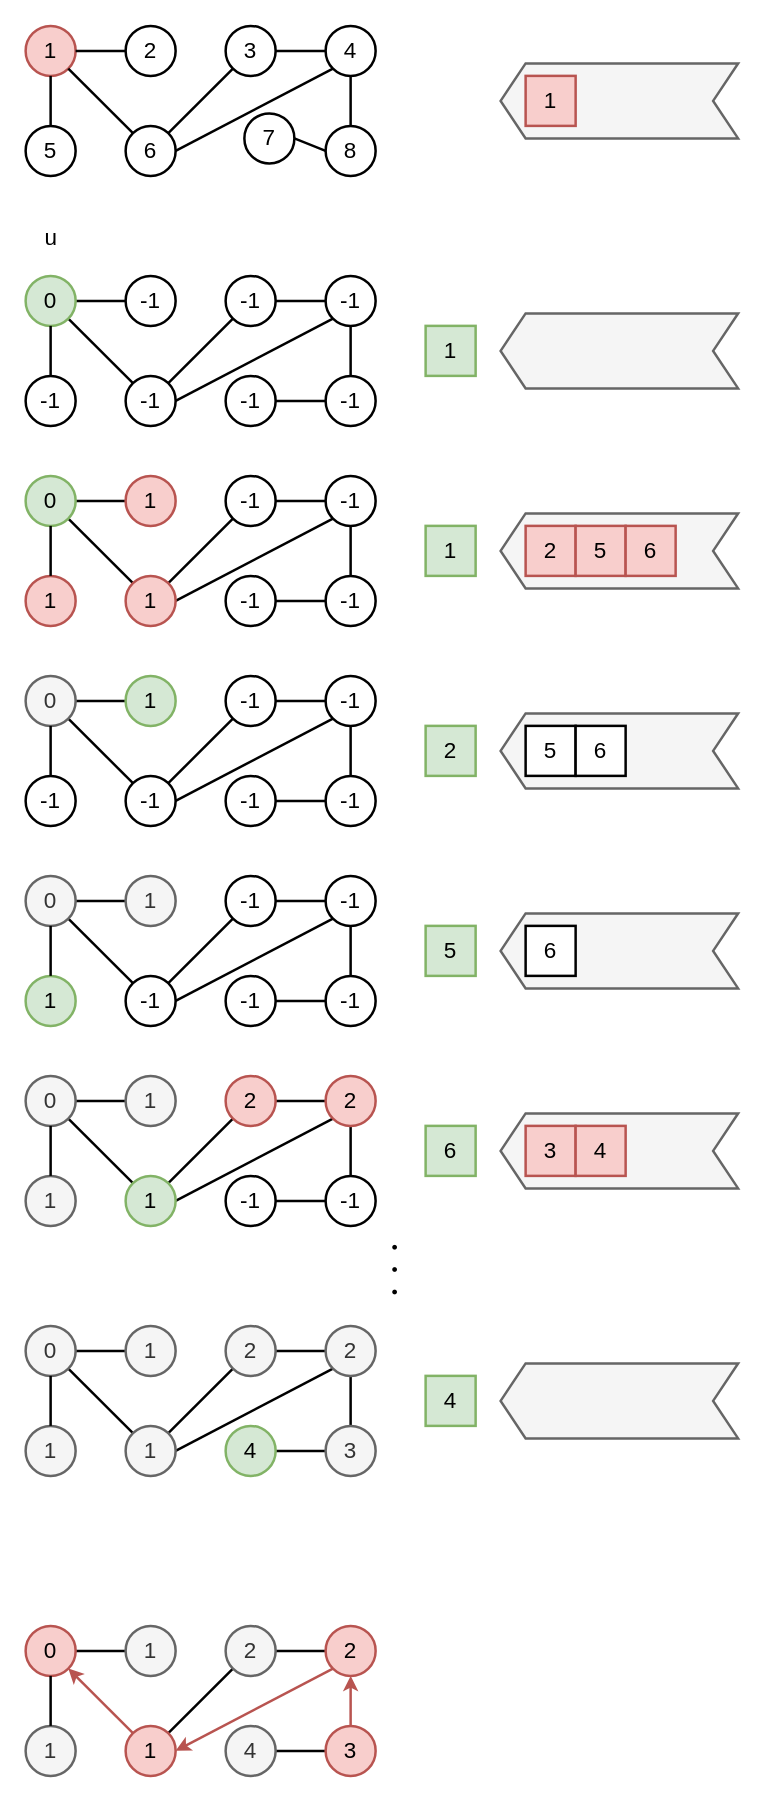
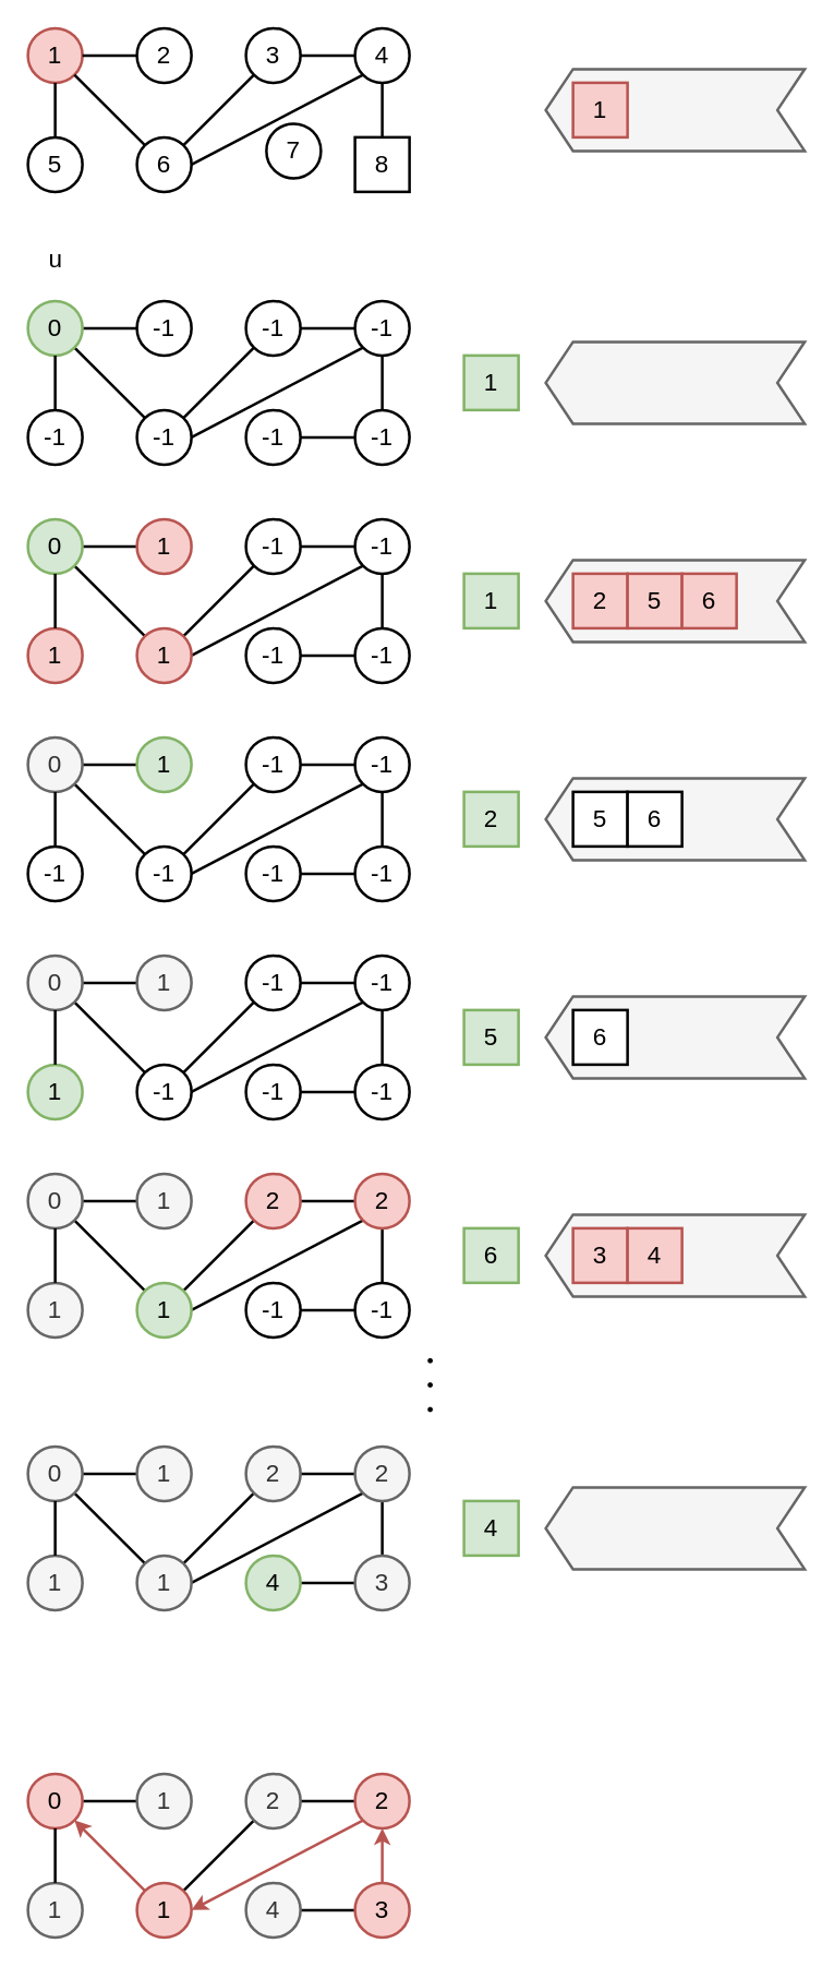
- <mxCell id="150" style="edgeStyle=none;rounded=0;orthogonalLoop=1;jettySize=auto;html=1;exitX=1;exitY=0.5;exitDx=0;exitDy=0;entryX=0;entryY=0.5;entryDx=0;entryDy=0;endArrow=none;endFill=0;strokeWidth=2;fontSize=18;" parent="1" source="144" target="149" edge="1"><mxGeometry relative="1" as="geometry" /></mxCell>
- <mxCell id="149" value="8" style="ellipse;whiteSpace=wrap;html=1;strokeWidth=2;fontSize=18;" parent="1" vertex="1"><mxGeometry x="260" y="100" width="40" height="40" as="geometry" /></mxCell>
+ <mxCell id="149" value="8" style="whiteSpace=wrap;html=1;strokeWidth=2;fontSize=18;rounded=0;" parent="1" vertex="1"><mxGeometry x="260" y="100" width="40" height="40" as="geometry" /></mxCell>
